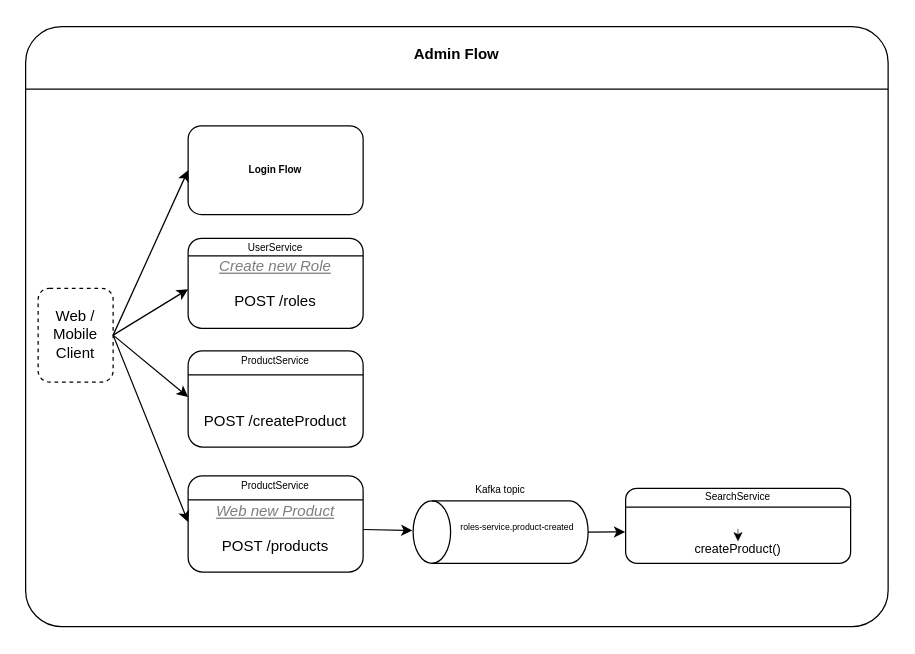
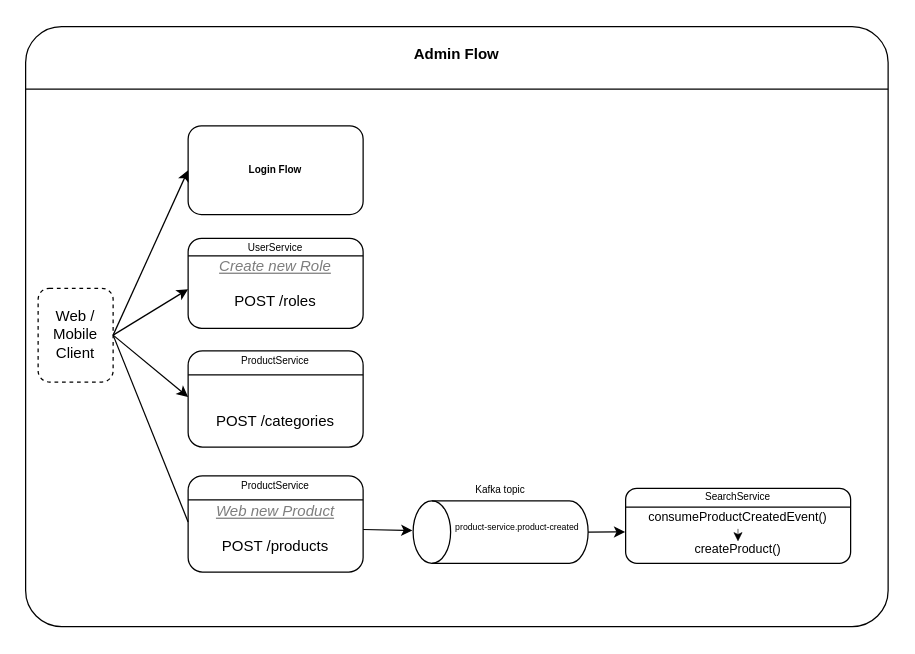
- <mxCell id="17" value="POST /createProduct" style="text;html=1;align=center;verticalAlign=middle;whiteSpace=wrap;rounded=0;container=0;" parent="15" vertex="1"><mxGeometry y="36" width="140" height="39" as="geometry" /></mxCell>
+ <mxCell id="17" value="POST /categories" style="text;html=1;align=center;verticalAlign=middle;whiteSpace=wrap;rounded=0;container=0;" parent="15" vertex="1"><mxGeometry y="36" width="140" height="39" as="geometry" /></mxCell>
- <mxCell id="42" value="" style="endArrow=classic;html=1;rounded=0;exitX=1;exitY=0.5;exitDx=0;exitDy=0;entryX=0;entryY=0;entryDx=0;entryDy=0;" parent="1" source="6" target="11" edge="1"><mxGeometry width="50" height="50" relative="1" as="geometry"><mxPoint x="80" y="370" as="sourcePoint" /><mxPoint x="130" y="320" as="targetPoint" /></mxGeometry></mxCell>
+ <mxCell id="42" value="" style="endArrow=none;html=1;rounded=0;exitX=1;exitY=0.5;exitDx=0;exitDy=0;entryX=0;entryY=0;entryDx=0;entryDy=0;" parent="1" source="6" target="11" edge="1"><mxGeometry width="50" height="50" relative="1" as="geometry"><mxPoint x="80" y="370" as="sourcePoint" /><mxPoint x="130" y="320" as="targetPoint" /></mxGeometry></mxCell>
+ <mxCell id="36" value="consumeProductCreatedEvent()" style="text;html=1;align=center;verticalAlign=middle;whiteSpace=wrap;rounded=0;container=0;fontSize=10;" parent="32" vertex="1"><mxGeometry y="15" width="180" height="15" as="geometry" /></mxCell>
- <mxCell id="31" value="&lt;font style=&quot;font-size: 7px;&quot;&gt;roles-service.product-created&lt;/font&gt;" style="text;html=1;align=center;verticalAlign=middle;whiteSpace=wrap;rounded=0;" parent="28" vertex="1"><mxGeometry x="31" y="35" width="105" height="10" as="geometry" /></mxCell>
+ <mxCell id="31" value="&lt;font style=&quot;font-size: 7px;&quot;&gt;product-service.product-created&lt;/font&gt;" style="text;html=1;align=center;verticalAlign=middle;whiteSpace=wrap;rounded=0;" parent="28" vertex="1"><mxGeometry x="31" y="35" width="105" height="10" as="geometry" /></mxCell>
